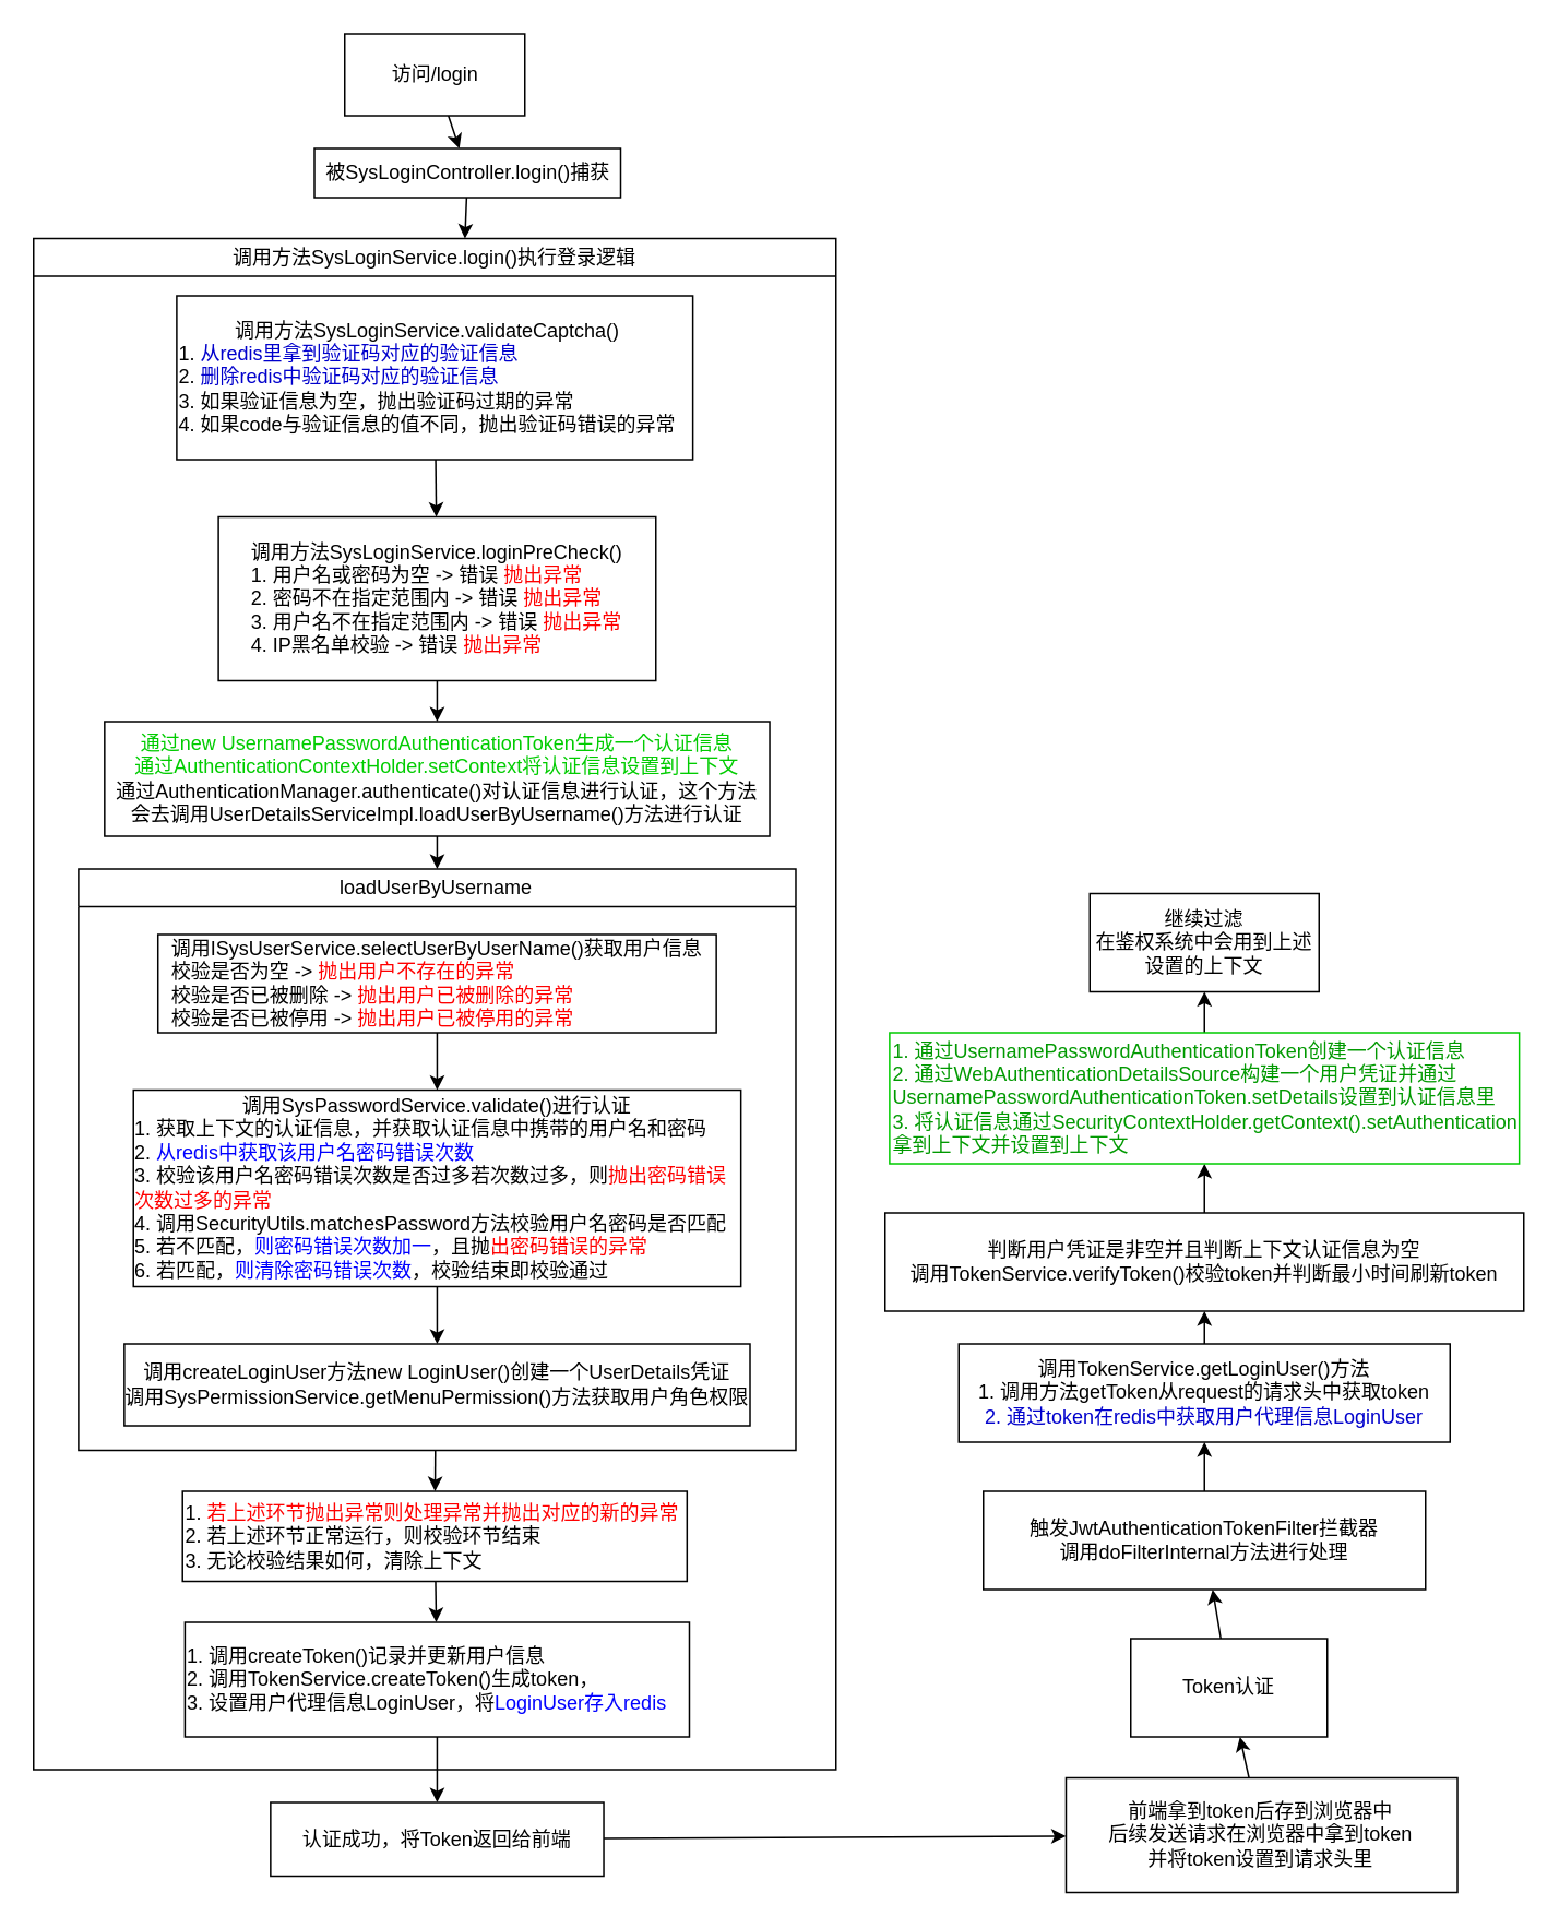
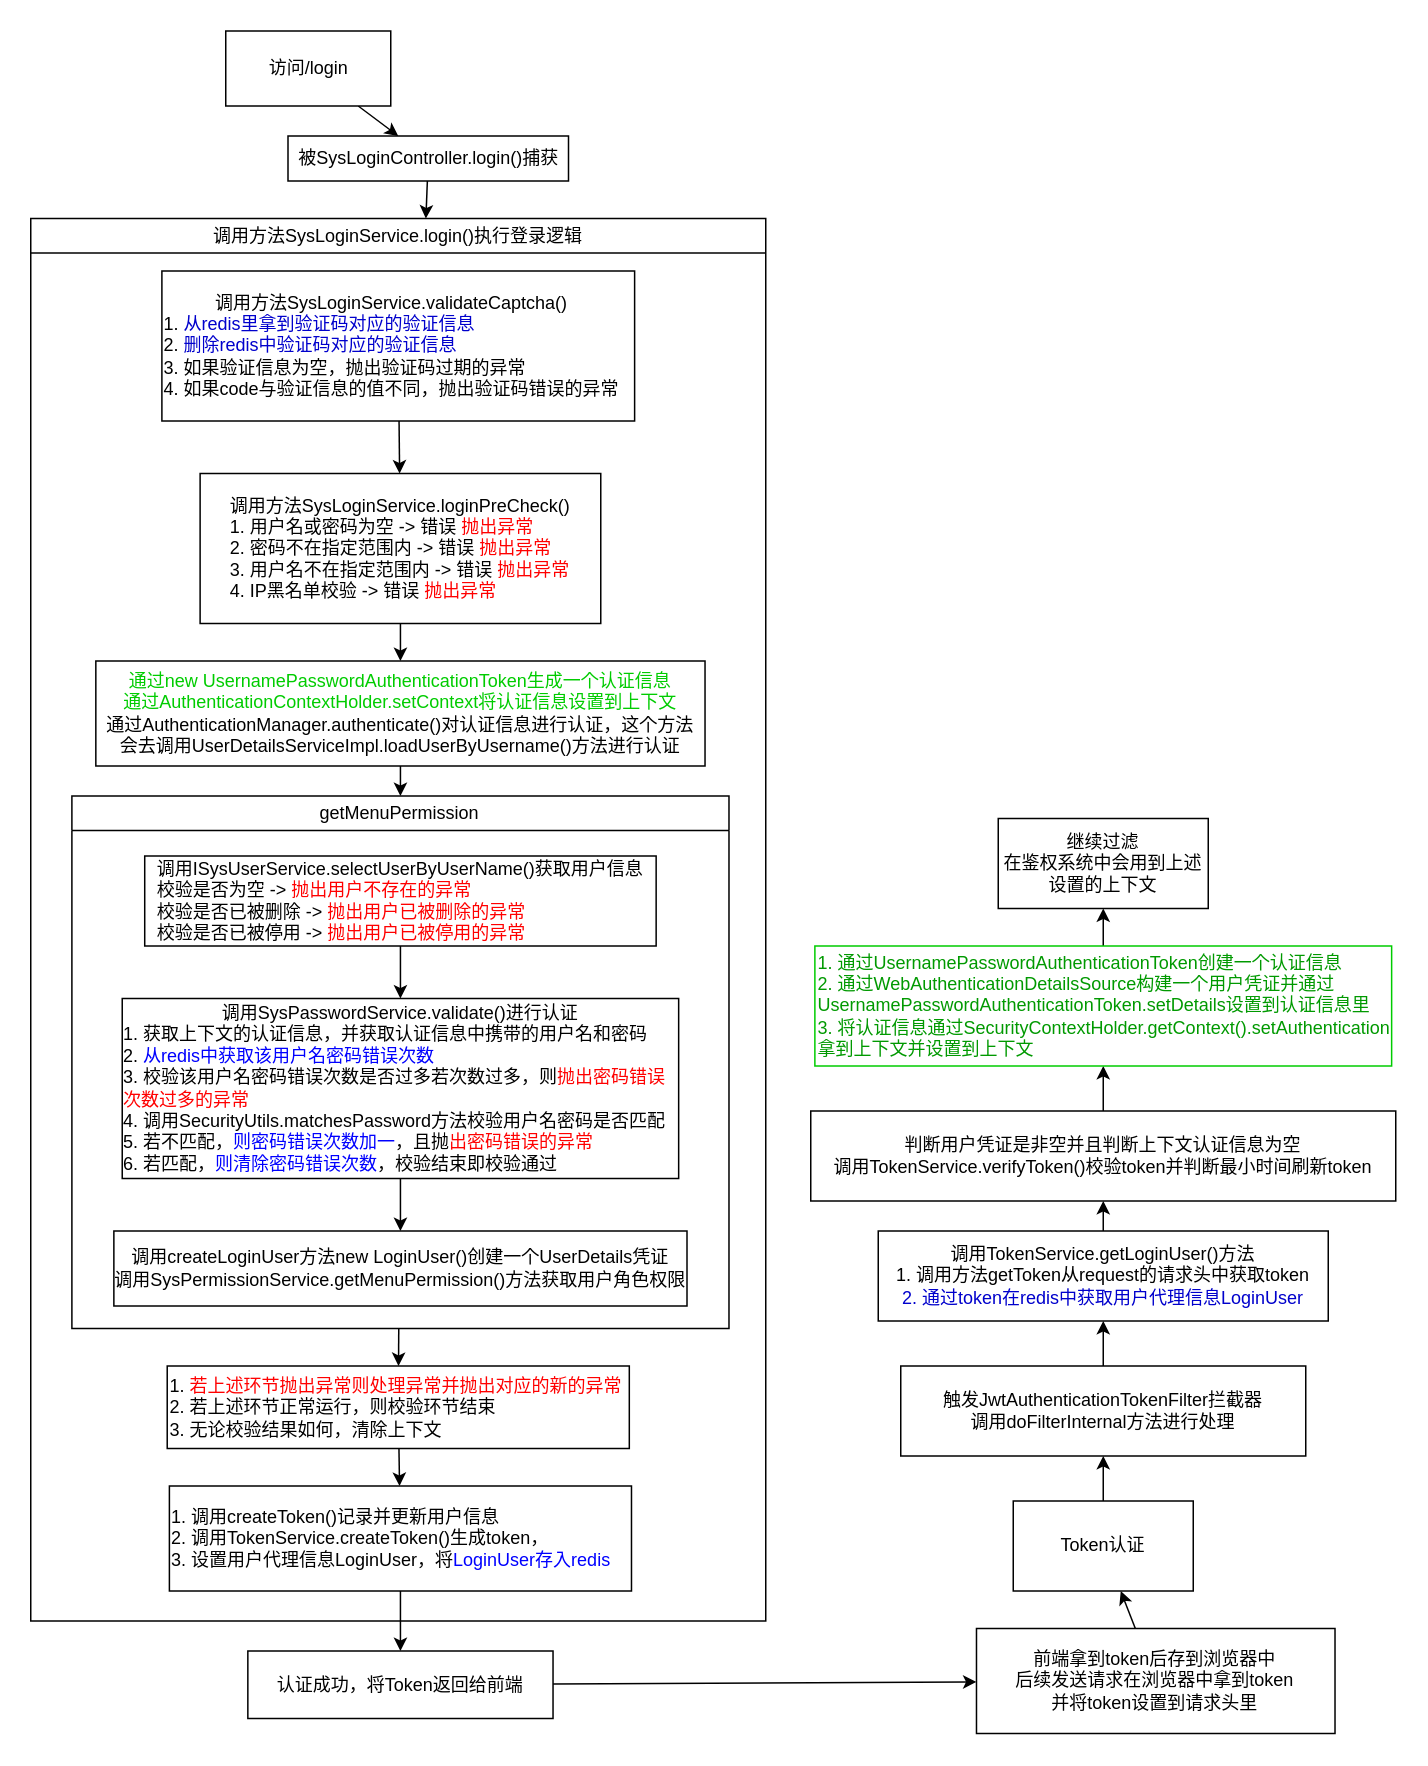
- <mxCell id="3" value="访问/login" style="html=1;" parent="1" vertex="1"><mxGeometry x="210" y="20" width="110" height="50" as="geometry" /></mxCell>
+ <mxCell id="3" value="访问/login" style="html=1;" parent="1" vertex="1"><mxGeometry x="150" y="20" width="110" height="50" as="geometry" /></mxCell>
- <mxCell id="14" value="&lt;span style=&quot;font-weight: 400;&quot;&gt;loadUserByUsername&lt;/span&gt;" style="swimlane;whiteSpace=wrap;html=1;" parent="6" vertex="1"><mxGeometry x="27.43" y="385" width="438.06" height="355" as="geometry"><mxRectangle x="25.98" y="380" width="160" height="30" as="alternateBounds" /></mxGeometry></mxCell>
+ <mxCell id="14" value="&lt;span style=&quot;font-weight: 400;&quot;&gt;getMenuPermission&lt;/span&gt;" style="swimlane;whiteSpace=wrap;html=1;" parent="6" vertex="1"><mxGeometry x="27.43" y="385" width="438.06" height="355" as="geometry"><mxRectangle x="25.98" y="380" width="160" height="30" as="alternateBounds" /></mxGeometry></mxCell>
- <mxCell id="27" value="Token认证" style="whiteSpace=wrap;html=1;" parent="1" vertex="1"><mxGeometry x="690" y="1000" width="120" height="60" as="geometry" /></mxCell>
+ <mxCell id="27" value="Token认证" style="whiteSpace=wrap;html=1;" parent="1" vertex="1"><mxGeometry x="675" y="1000" width="120" height="60" as="geometry" /></mxCell>
